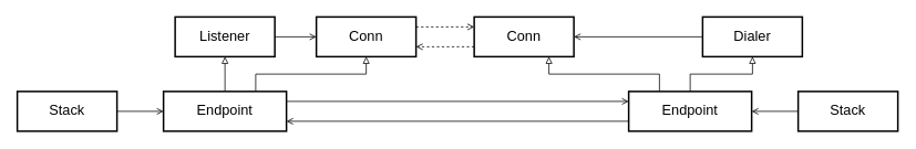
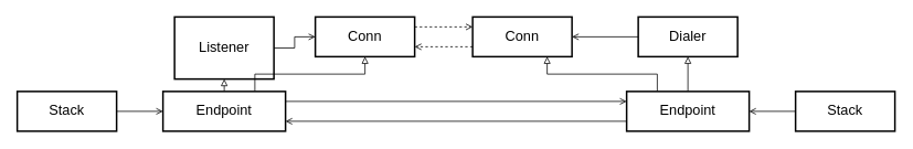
- <mxCell id="3" value="Listener" style="rounded=0;whiteSpace=wrap;html=1;strokeWidth=2;fontSize=17;" vertex="1" parent="1"><mxGeometry x="210" y="20" width="120" height="48" as="geometry" /></mxCell>
+ <mxCell id="3" value="Listener" style="rounded=0;whiteSpace=wrap;html=1;strokeWidth=2;fontSize=17;" vertex="1" parent="1"><mxGeometry x="210" y="20" width="120" height="75" as="geometry" /></mxCell>
- <mxCell id="5" value="Dialer" style="rounded=0;whiteSpace=wrap;html=1;strokeWidth=2;fontSize=17;" vertex="1" parent="1"><mxGeometry x="845" y="20" width="120" height="48" as="geometry" /></mxCell>
+ <mxCell id="5" value="Dialer" style="rounded=0;whiteSpace=wrap;html=1;strokeWidth=2;fontSize=17;" vertex="1" parent="1"><mxGeometry x="770" y="20" width="120" height="48" as="geometry" /></mxCell>
